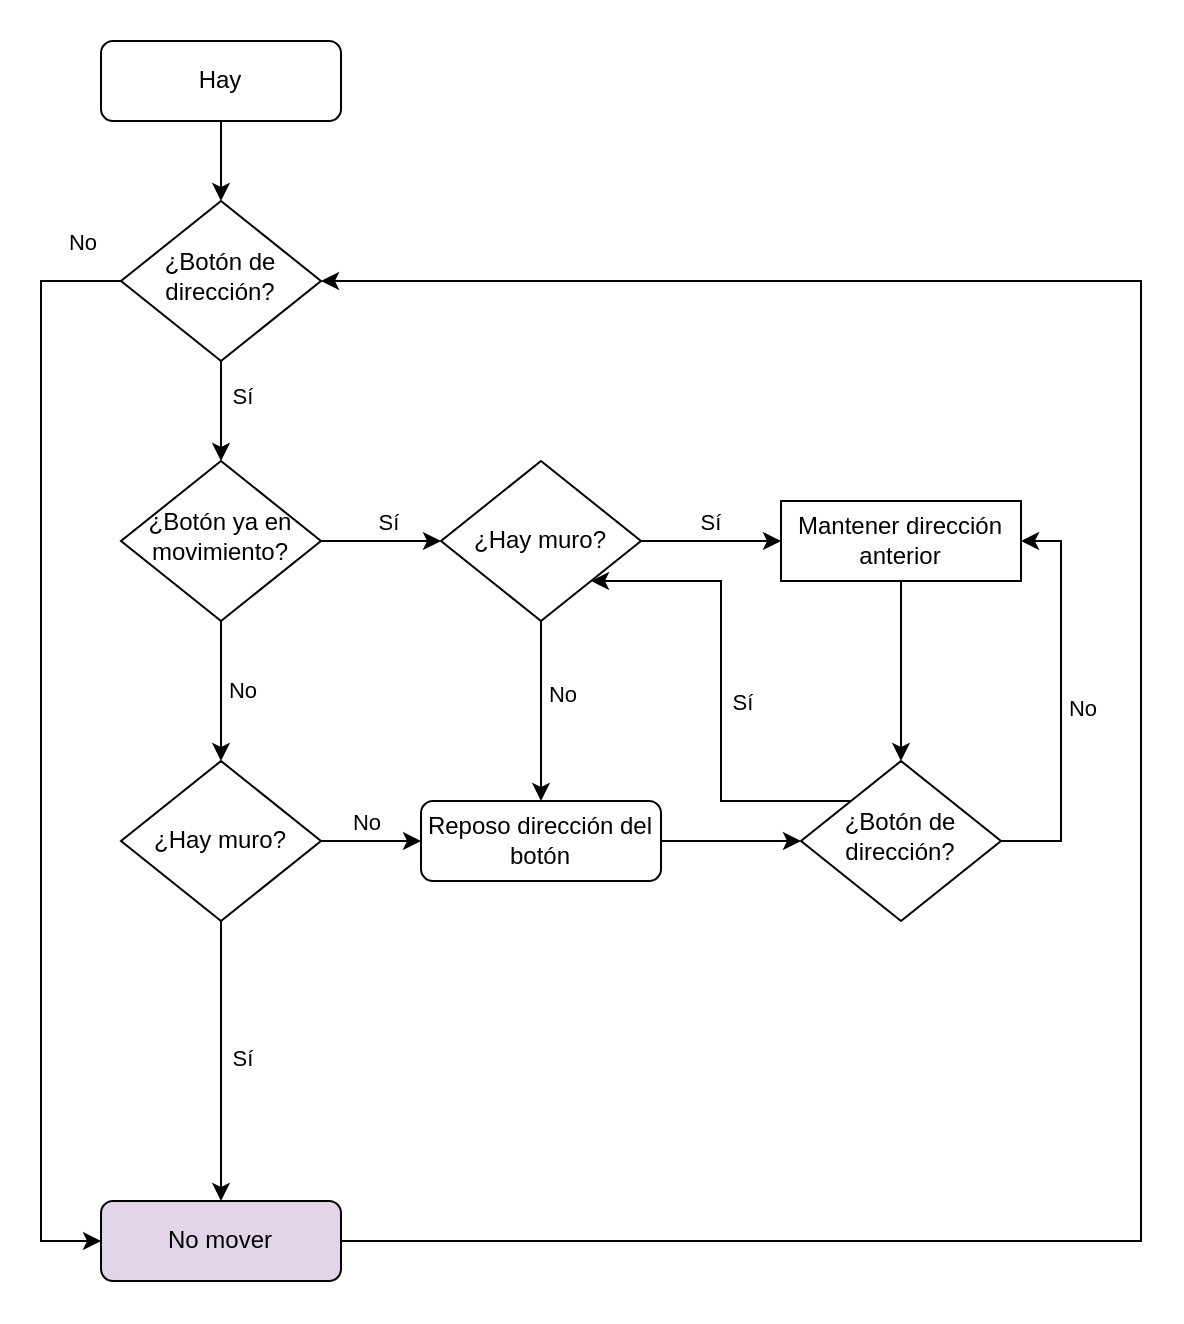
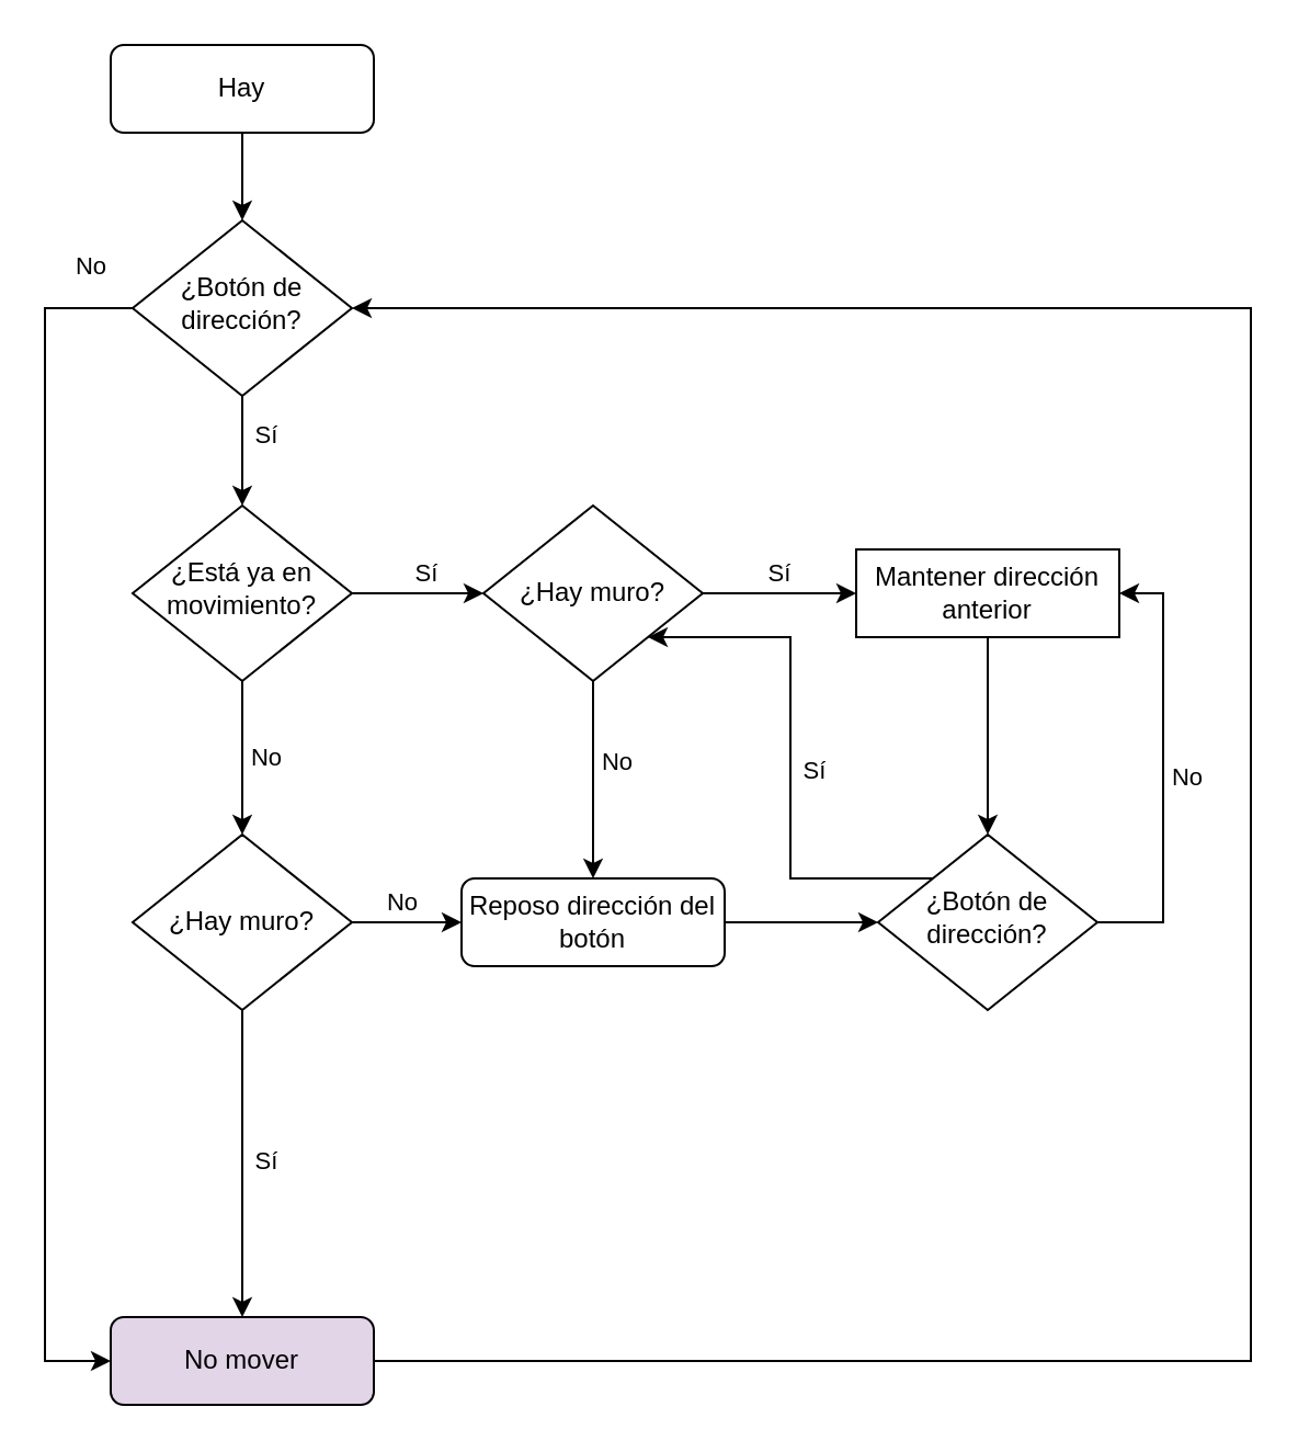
- <mxCell id="15" value="¿Botón ya en movimiento?" style="rhombus;whiteSpace=wrap;html=1;shadow=0;fontFamily=Helvetica;fontSize=12;align=center;strokeWidth=1;spacing=6;spacingTop=-4;" vertex="1" parent="1"><mxGeometry x="60" y="230" width="100" height="80" as="geometry" /></mxCell>
+ <mxCell id="15" value="¿Está ya en movimiento?" style="rhombus;whiteSpace=wrap;html=1;shadow=0;fontFamily=Helvetica;fontSize=12;align=center;strokeWidth=1;spacing=6;spacingTop=-4;" vertex="1" parent="1"><mxGeometry x="60" y="230" width="100" height="80" as="geometry" /></mxCell>
